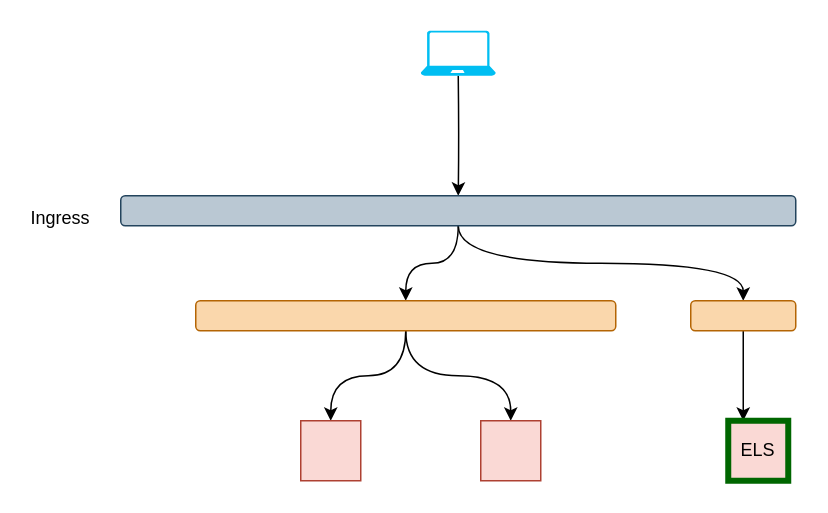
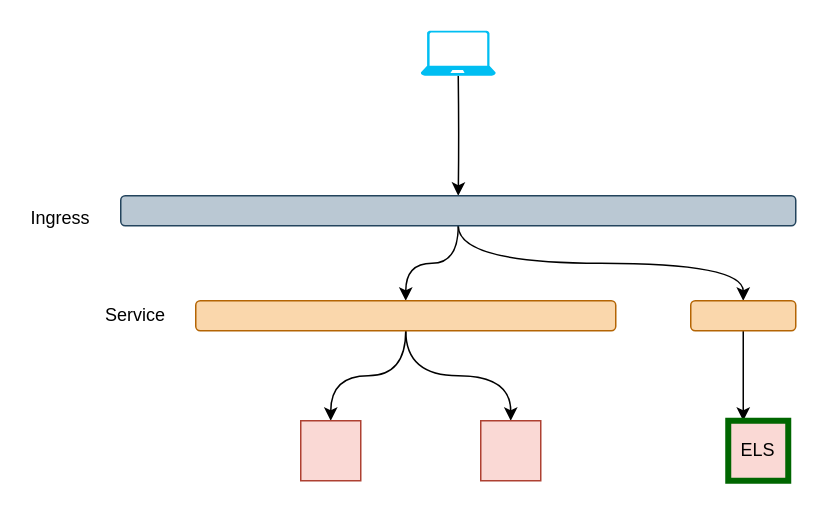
+ <mxCell id="12" value="Service" style="text;html=1;strokeColor=none;fillColor=none;align=center;verticalAlign=middle;whiteSpace=wrap;rounded=0;" vertex="1" parent="1"><mxGeometry x="70" y="200" width="40" height="20" as="geometry" /></mxCell>
